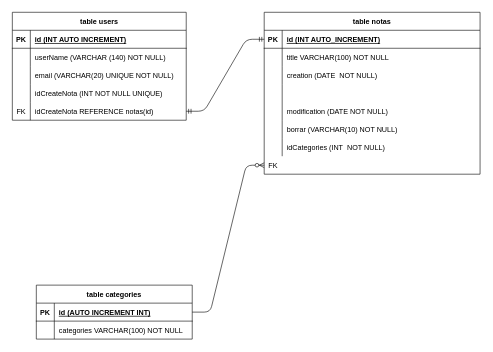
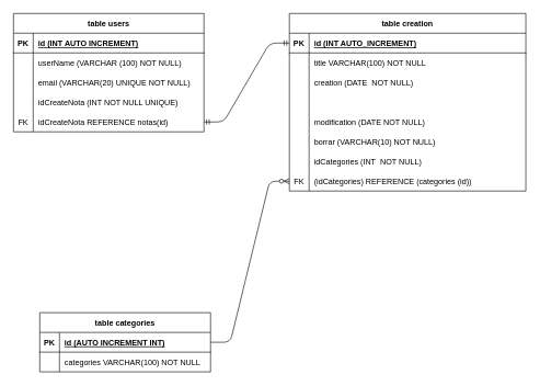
- <mxCell id="9" value="table notas" style="shape=table;startSize=30;container=1;collapsible=1;childLayout=tableLayout;fixedRows=1;rowLines=0;fontStyle=1;align=center;resizeLast=1;" vertex="1" parent="1"><mxGeometry x="440" y="20" width="360" height="270" as="geometry" /></mxCell>
+ <mxCell id="9" value="table creation" style="shape=table;startSize=30;container=1;collapsible=1;childLayout=tableLayout;fixedRows=1;rowLines=0;fontStyle=1;align=center;resizeLast=1;" vertex="1" parent="1"><mxGeometry x="440" y="20" width="360" height="270" as="geometry" /></mxCell>
- <mxCell id="40" value="userName (VARCHAR (140) NOT NULL)" style="shape=partialRectangle;connectable=0;fillColor=none;top=0;left=0;bottom=0;right=0;align=left;spacingLeft=6;overflow=hidden;" vertex="1" parent="38"><mxGeometry x="30" width="260" height="30" as="geometry" /></mxCell>
+ <mxCell id="40" value="userName (VARCHAR (100) NOT NULL)" style="shape=partialRectangle;connectable=0;fillColor=none;top=0;left=0;bottom=0;right=0;align=left;spacingLeft=6;overflow=hidden;" vertex="1" parent="38"><mxGeometry x="30" width="260" height="30" as="geometry" /></mxCell>
+ <mxCell id="32" value="(idCategories) REFERENCE (categories (id))" style="shape=partialRectangle;connectable=0;fillColor=none;top=0;left=0;bottom=0;right=0;align=left;spacingLeft=6;overflow=hidden;" vertex="1" parent="30"><mxGeometry x="30" width="330" height="30" as="geometry" /></mxCell>
